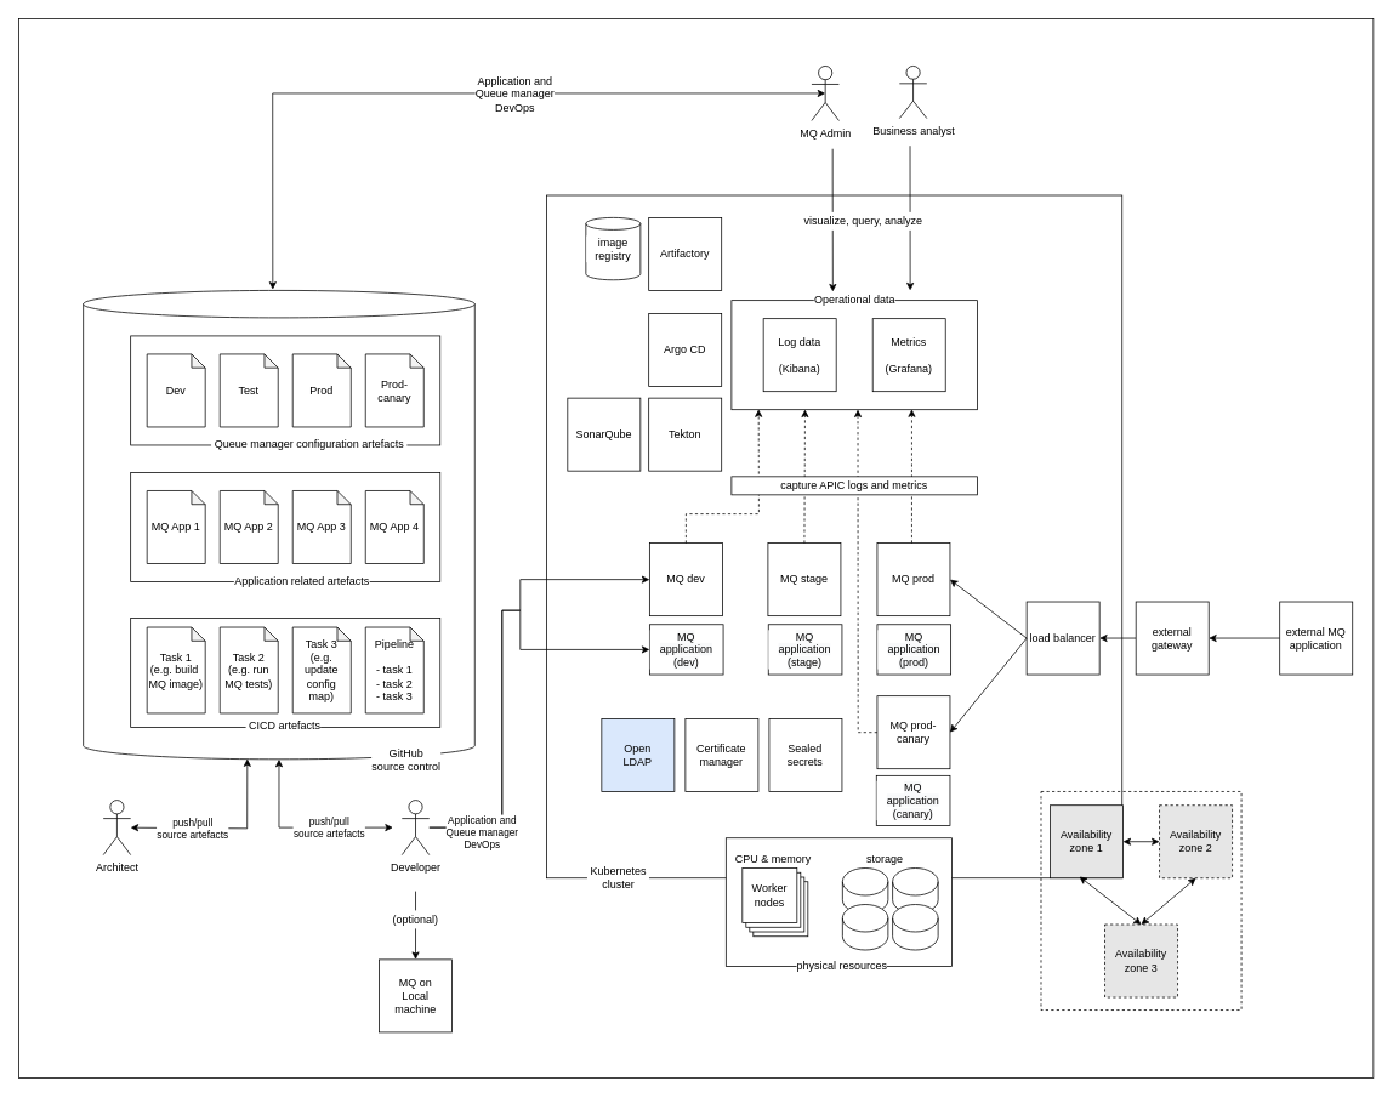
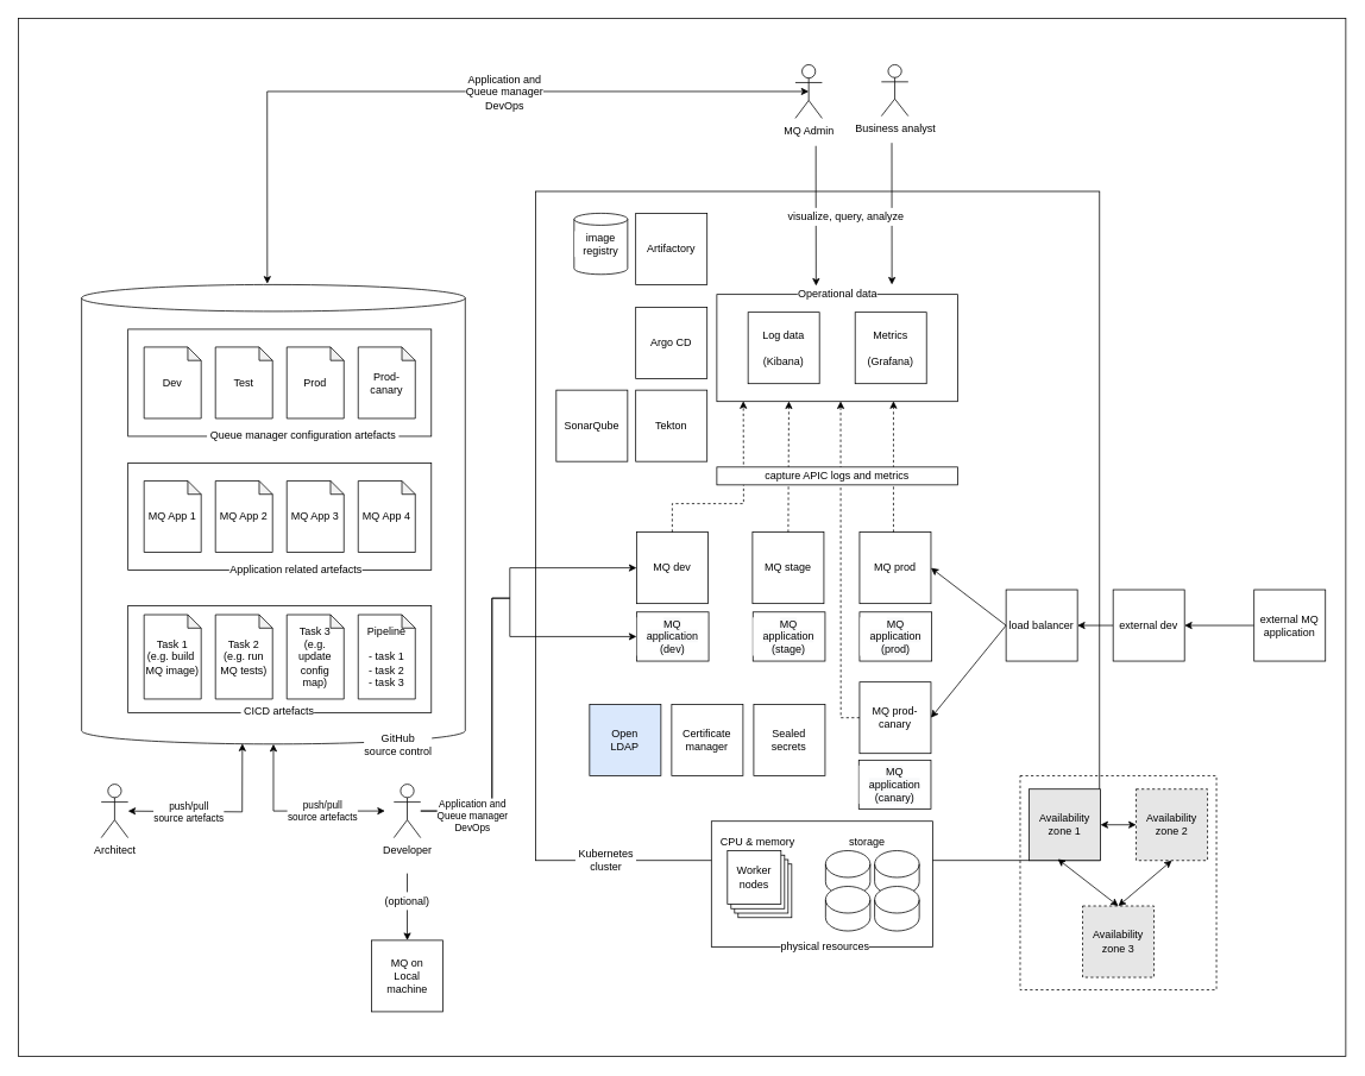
- <mxCell id="34" value="external gateway" style="whiteSpace=wrap;html=1;aspect=fixed;" parent="1" vertex="1"><mxGeometry x="1247.18" y="660.5" width="80" height="80" as="geometry" /></mxCell>
+ <mxCell id="34" value="external dev" style="whiteSpace=wrap;html=1;aspect=fixed;" parent="1" vertex="1"><mxGeometry x="1247.18" y="660.5" width="80" height="80" as="geometry" /></mxCell>
